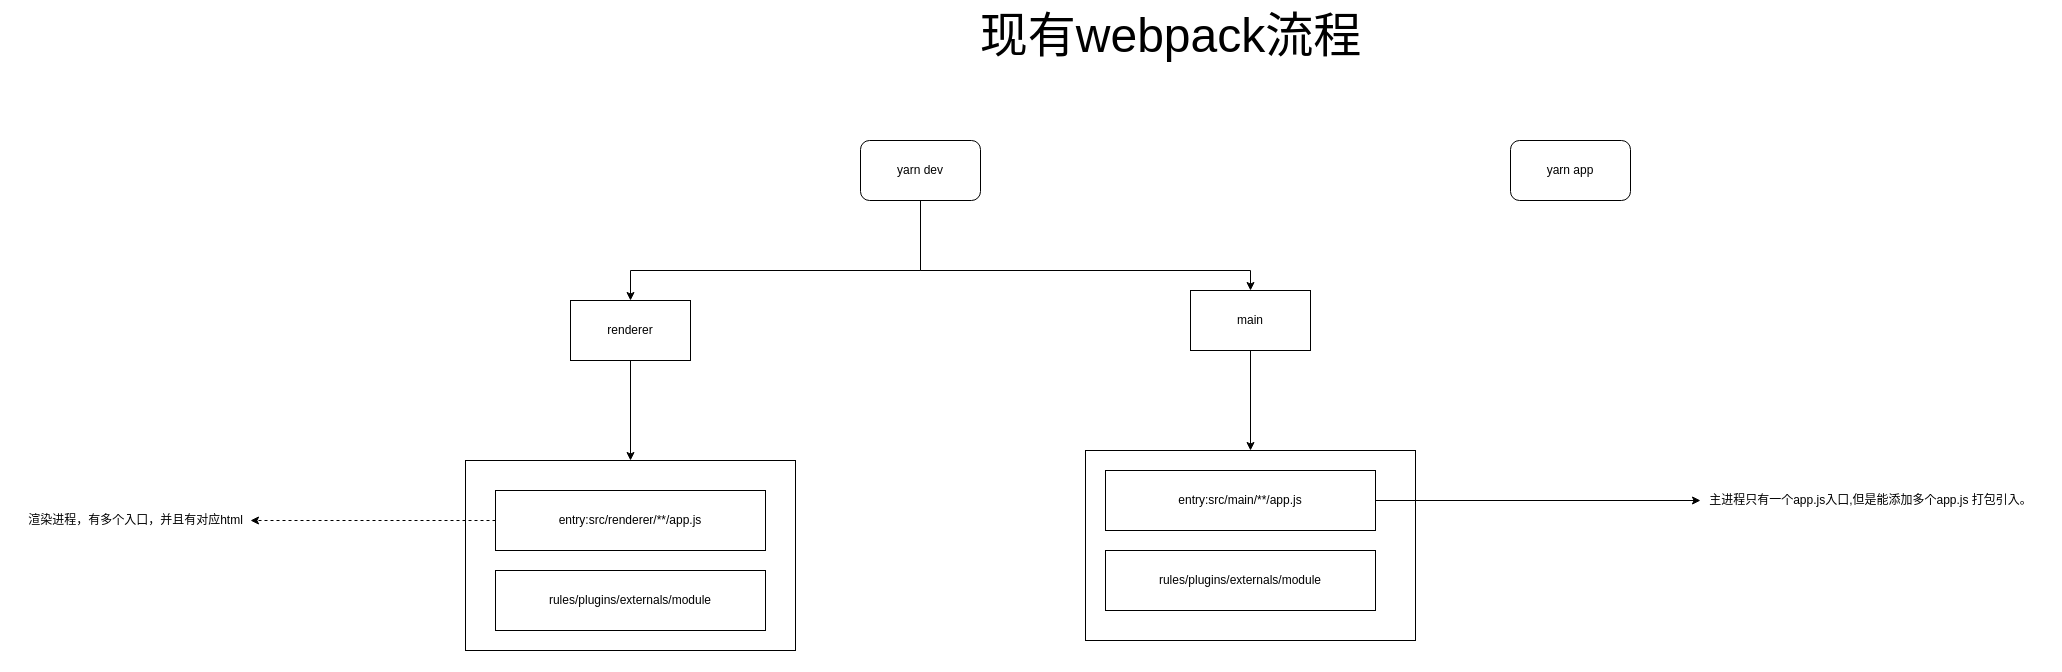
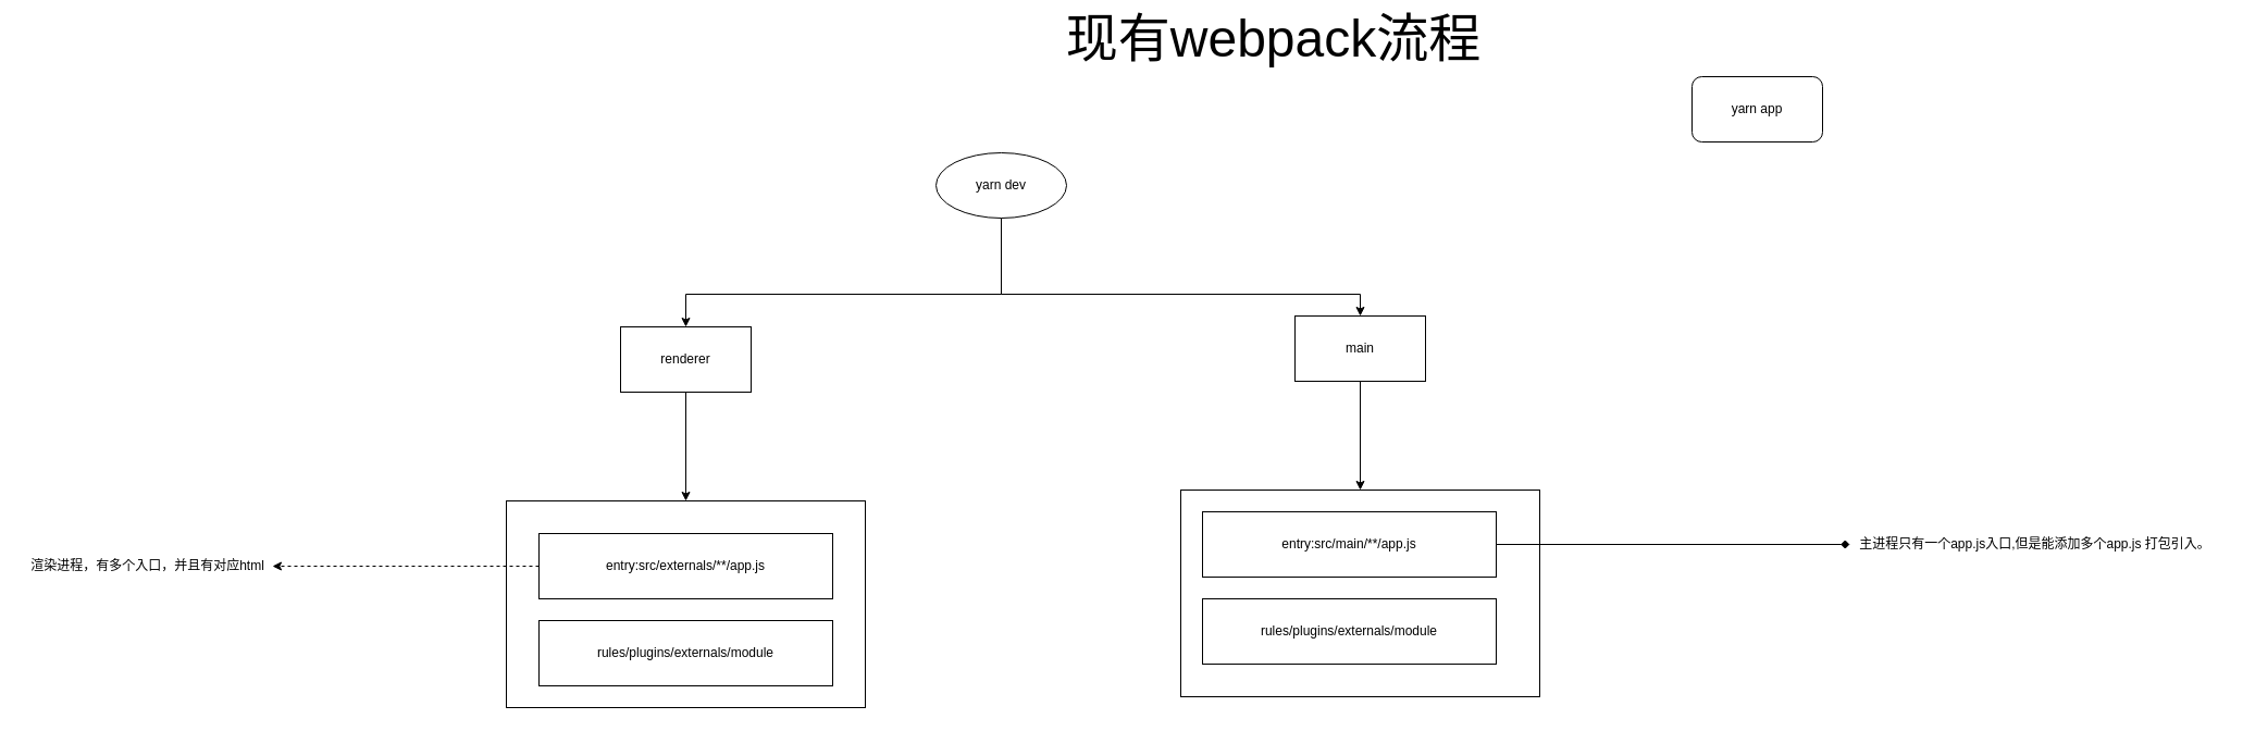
- <mxCell id="4" value="yarn dev" style="rounded=1;whiteSpace=wrap;html=1;" vertex="1" parent="1"><mxGeometry x="860" y="140" width="120" height="60" as="geometry" /></mxCell>
+ <mxCell id="4" value="yarn dev" style="ellipse;whiteSpace=wrap;html=1;" vertex="1" parent="1"><mxGeometry x="860" y="140" width="120" height="60" as="geometry" /></mxCell>
- <mxCell id="6" value="yarn app" style="rounded=1;whiteSpace=wrap;html=1;" vertex="1" parent="1"><mxGeometry x="1510" y="140" width="120" height="60" as="geometry" /></mxCell>
+ <mxCell id="6" value="yarn app" style="rounded=1;whiteSpace=wrap;html=1;" vertex="1" parent="1"><mxGeometry x="1555" y="70" width="120" height="60" as="geometry" /></mxCell>
- <mxCell id="17" style="edgeStyle=orthogonalEdgeStyle;rounded=0;orthogonalLoop=1;jettySize=auto;html=1;" edge="1" parent="1" source="18" target="20"><mxGeometry relative="1" as="geometry" /></mxCell>
+ <mxCell id="17" style="edgeStyle=orthogonalEdgeStyle;rounded=0;orthogonalLoop=1;jettySize=auto;html=1;endArrow=diamond;" edge="1" parent="1" source="18" target="20"><mxGeometry relative="1" as="geometry" /></mxCell>
- <mxCell id="14" value="entry:src/renderer/**/app.js" style="rounded=0;whiteSpace=wrap;html=1;" vertex="1" parent="1"><mxGeometry x="495" y="490" width="270" height="60" as="geometry" /></mxCell>
+ <mxCell id="14" value="entry:src/externals/**/app.js" style="rounded=0;whiteSpace=wrap;html=1;" vertex="1" parent="1"><mxGeometry x="495" y="490" width="270" height="60" as="geometry" /></mxCell>
